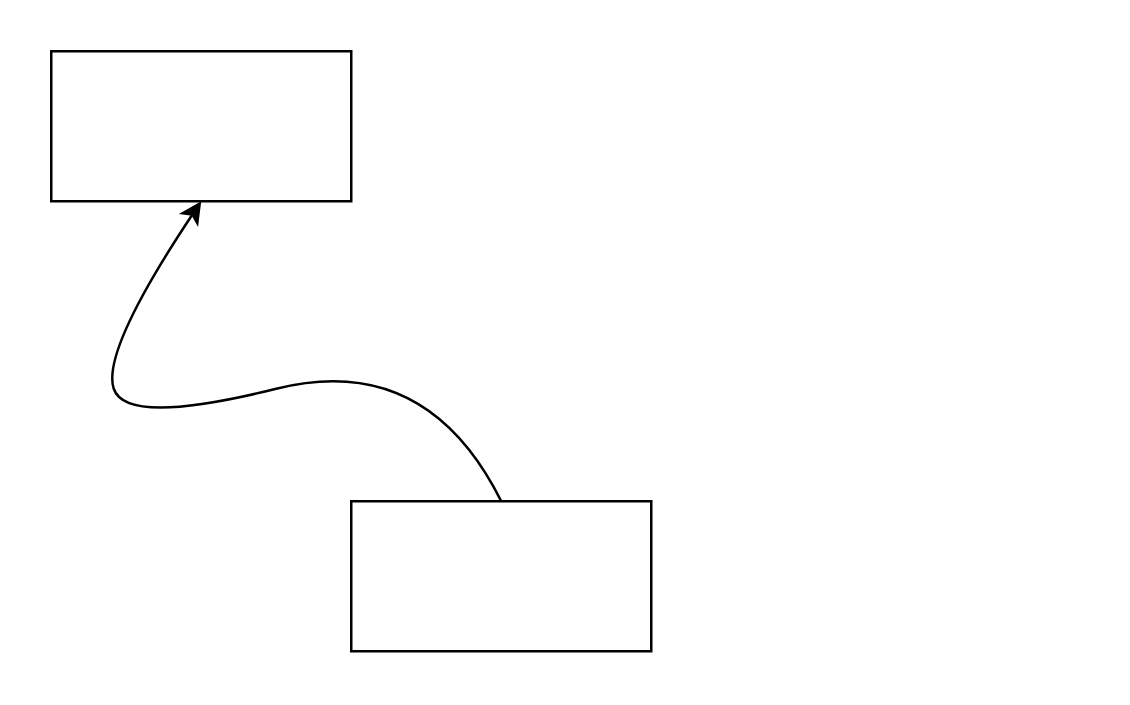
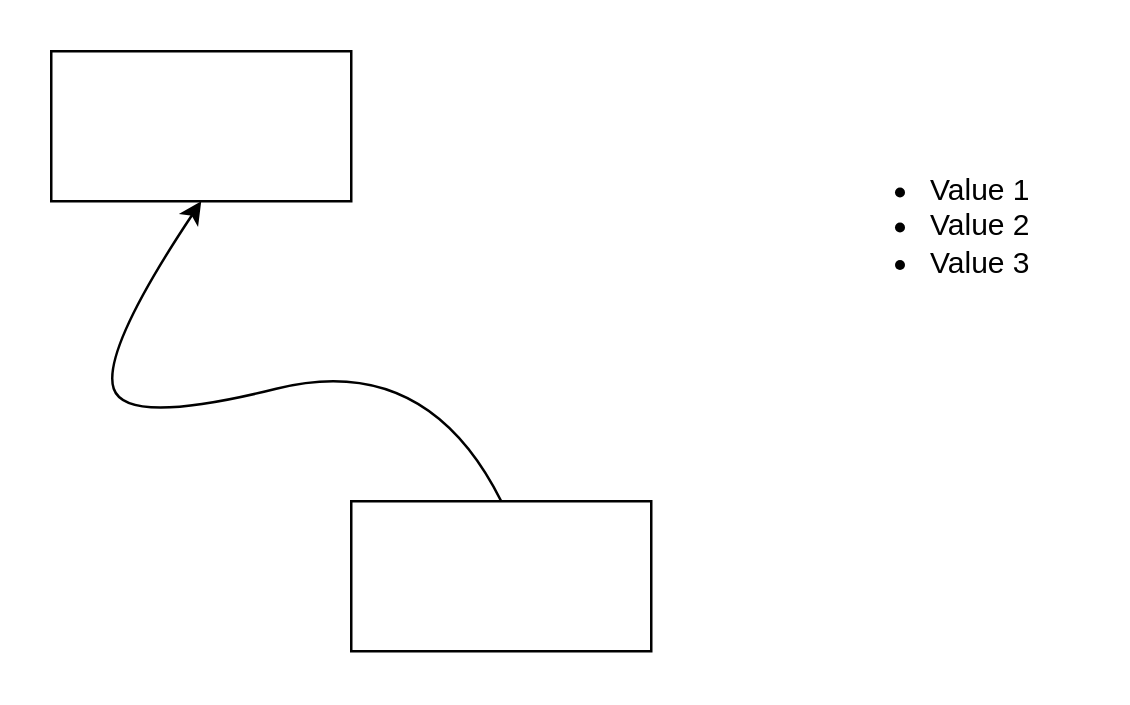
+ <mxCell id="5" value="&lt;ul&gt;&lt;li&gt;Value 1&lt;/li&gt;&lt;li&gt;Value 2&lt;/li&gt;&lt;li&gt;Value 3&lt;/li&gt;&lt;/ul&gt;" style="text;strokeColor=none;fillColor=none;html=1;whiteSpace=wrap;verticalAlign=middle;overflow=hidden;" vertex="1" parent="1"><mxGeometry x="330" y="50" width="100" height="80" as="geometry" /></mxCell>
